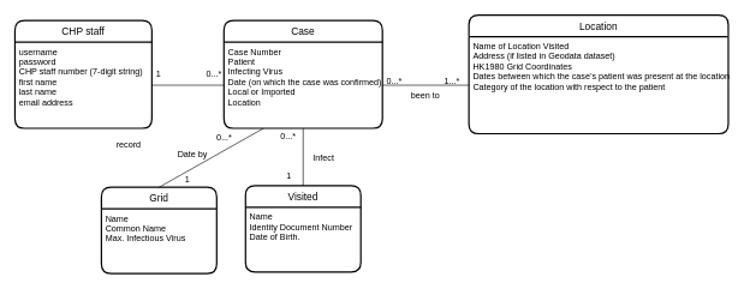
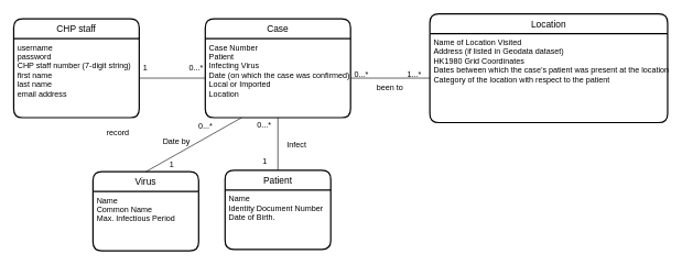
- <mxCell id="11" value="Visited" style="swimlane;childLayout=stackLayout;horizontal=1;startSize=30;horizontalStack=0;rounded=1;fontSize=14;fontStyle=0;strokeWidth=2;resizeParent=0;resizeLast=1;shadow=0;dashed=0;align=center;" vertex="1" parent="1"><mxGeometry x="340" y="258" width="160" height="120" as="geometry" /></mxCell>
+ <mxCell id="11" value="Patient" style="swimlane;childLayout=stackLayout;horizontal=1;startSize=30;horizontalStack=0;rounded=1;fontSize=14;fontStyle=0;strokeWidth=2;resizeParent=0;resizeLast=1;shadow=0;dashed=0;align=center;" vertex="1" parent="1"><mxGeometry x="340" y="258" width="160" height="120" as="geometry" /></mxCell>
- <mxCell id="16" value="Grid" style="swimlane;childLayout=stackLayout;horizontal=1;startSize=30;horizontalStack=0;rounded=1;fontSize=14;fontStyle=0;strokeWidth=2;resizeParent=0;resizeLast=1;shadow=0;dashed=0;align=center;" vertex="1" parent="1"><mxGeometry x="140" y="260" width="160" height="120" as="geometry" /></mxCell>
+ <mxCell id="16" value="Virus" style="swimlane;childLayout=stackLayout;horizontal=1;startSize=30;horizontalStack=0;rounded=1;fontSize=14;fontStyle=0;strokeWidth=2;resizeParent=0;resizeLast=1;shadow=0;dashed=0;align=center;" vertex="1" parent="1"><mxGeometry x="140" y="260" width="160" height="120" as="geometry" /></mxCell>
- <mxCell id="17" value="Name&#10;Common Name&#10;Max. Infectious Virus" style="align=left;strokeColor=none;fillColor=none;spacingLeft=4;fontSize=12;verticalAlign=top;resizable=0;rotatable=0;part=1;" vertex="1" parent="16"><mxGeometry y="30" width="160" height="90" as="geometry" /></mxCell>
+ <mxCell id="17" value="Name&#10;Common Name&#10;Max. Infectious Period" style="align=left;strokeColor=none;fillColor=none;spacingLeft=4;fontSize=12;verticalAlign=top;resizable=0;rotatable=0;part=1;" vertex="1" parent="16"><mxGeometry y="30" width="160" height="90" as="geometry" /></mxCell>
